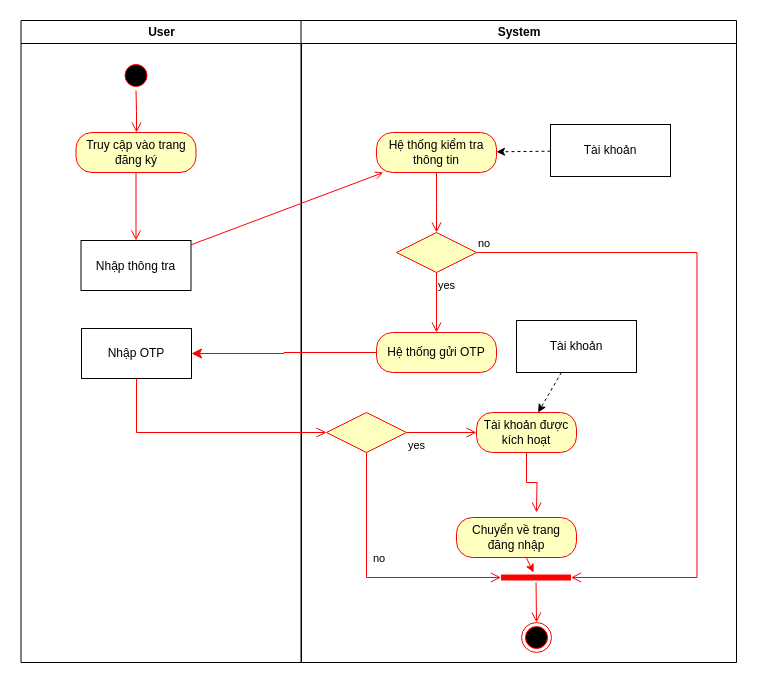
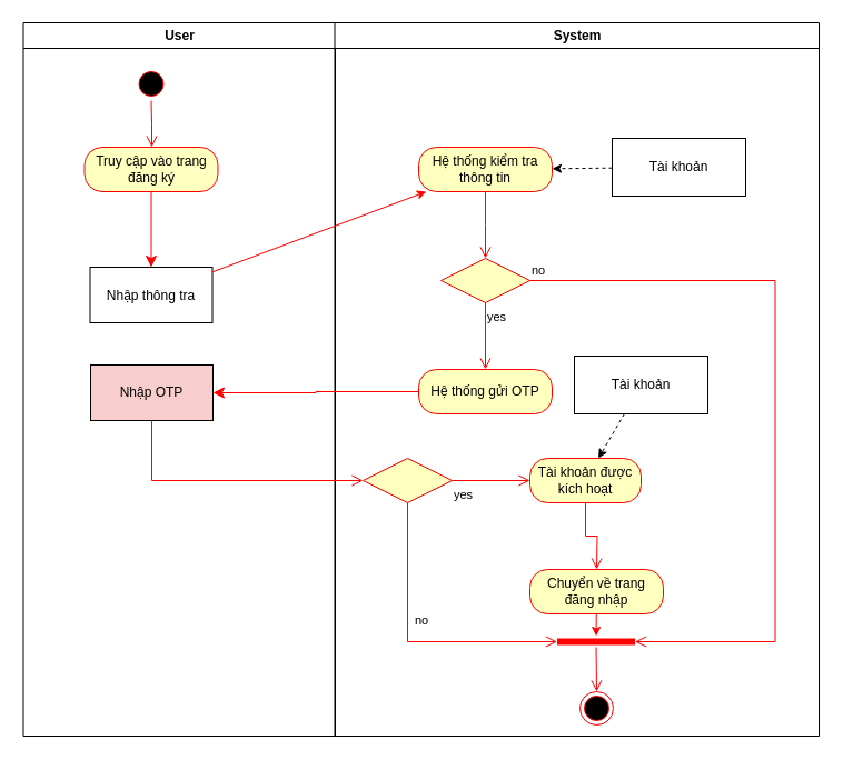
- <mxCell id="30" value="" style="endArrow=open;strokeColor=#FF0000;endFill=1;rounded=0;" parent="1" source="5" target="10" edge="1"><mxGeometry relative="1" as="geometry"><mxPoint x="320.955" y="180" as="targetPoint" /></mxGeometry></mxCell>
+ <mxCell id="30" value="" style="endArrow=classic;strokeColor=#FF0000;endFill=1;rounded=0;" parent="1" source="5" target="10" edge="1"><mxGeometry relative="1" as="geometry"><mxPoint x="320.955" y="180" as="targetPoint" /></mxGeometry></mxCell>
- <mxCell id="7" value="" style="edgeStyle=orthogonalEdgeStyle;html=1;verticalAlign=bottom;endArrow=open;endSize=8;strokeColor=#ff0000;rounded=0;" parent="2" source="6" target="5" edge="1"><mxGeometry relative="1" as="geometry"><mxPoint x="220.5" y="170" as="targetPoint" /></mxGeometry></mxCell>
+ <mxCell id="7" value="" style="edgeStyle=orthogonalEdgeStyle;html=1;verticalAlign=bottom;endArrow=classic;endSize=8;strokeColor=#ff0000;rounded=0;" parent="2" source="6" target="5" edge="1"><mxGeometry relative="1" as="geometry"><mxPoint x="220.5" y="170" as="targetPoint" /></mxGeometry></mxCell>
- <mxCell id="8" value="Nhập OTP" style="html=1;whiteSpace=wrap;" parent="2" vertex="1"><mxGeometry x="60.5" y="308" width="110" height="50" as="geometry" /></mxCell>
+ <mxCell id="8" value="Nhập OTP" style="html=1;whiteSpace=wrap;fillColor=#f8cecc;" parent="2" vertex="1"><mxGeometry x="60.5" y="308" width="110" height="50" as="geometry" /></mxCell>
- <mxCell id="26" value="Chuyển về trang đăng nhập" style="rounded=1;whiteSpace=wrap;html=1;arcSize=40;fontColor=#000000;fillColor=#ffffc0;strokeColor=#ff0000;" parent="9" vertex="1"><mxGeometry x="155.5" y="497" width="120" height="40" as="geometry" /></mxCell>
+ <mxCell id="26" value="Chuyển về trang đăng nhập" style="rounded=1;whiteSpace=wrap;html=1;arcSize=40;fontColor=#000000;fillColor=#ffffc0;strokeColor=#ff0000;" parent="9" vertex="1"><mxGeometry x="175.5" y="492" width="120" height="40" as="geometry" /></mxCell>
